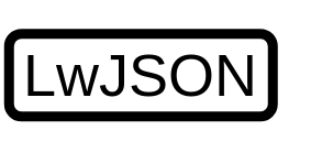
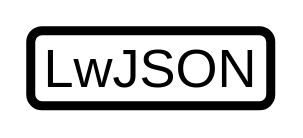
- <mxCell id="2" value="LwJSON" style="rounded=1;whiteSpace=wrap;html=1;strokeWidth=6;fontSize=36;shadow=0;" vertex="1" parent="1"><mxGeometry x="5" y="20" width="160" height="50" as="geometry" /></mxCell>
+ <mxCell id="2" value="LwJSON" style="rounded=1;whiteSpace=wrap;html=1;strokeWidth=6;fontSize=36;shadow=0;" vertex="1" parent="1"><mxGeometry x="20" y="20" width="160" height="50" as="geometry" /></mxCell>
